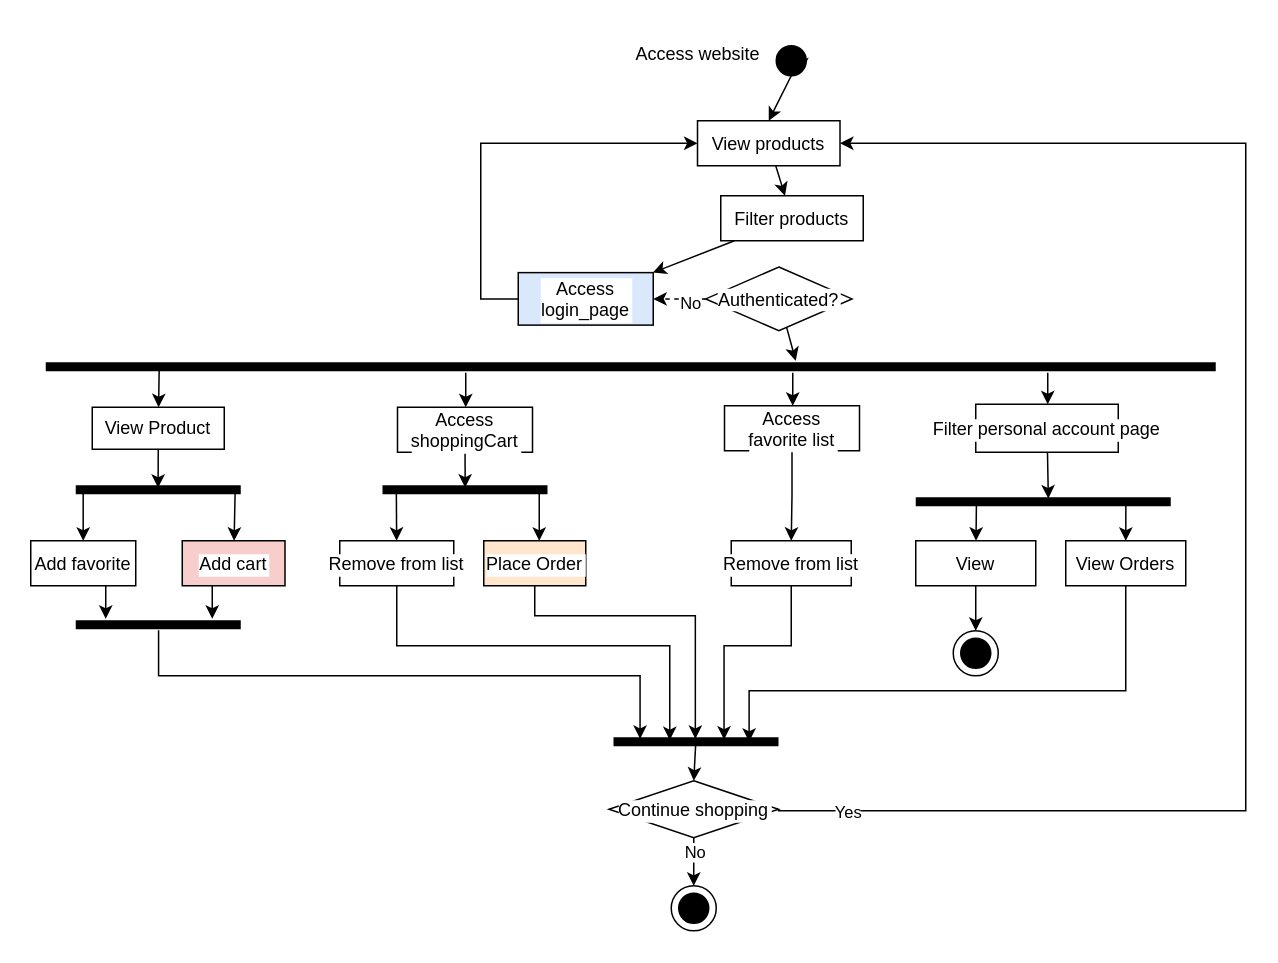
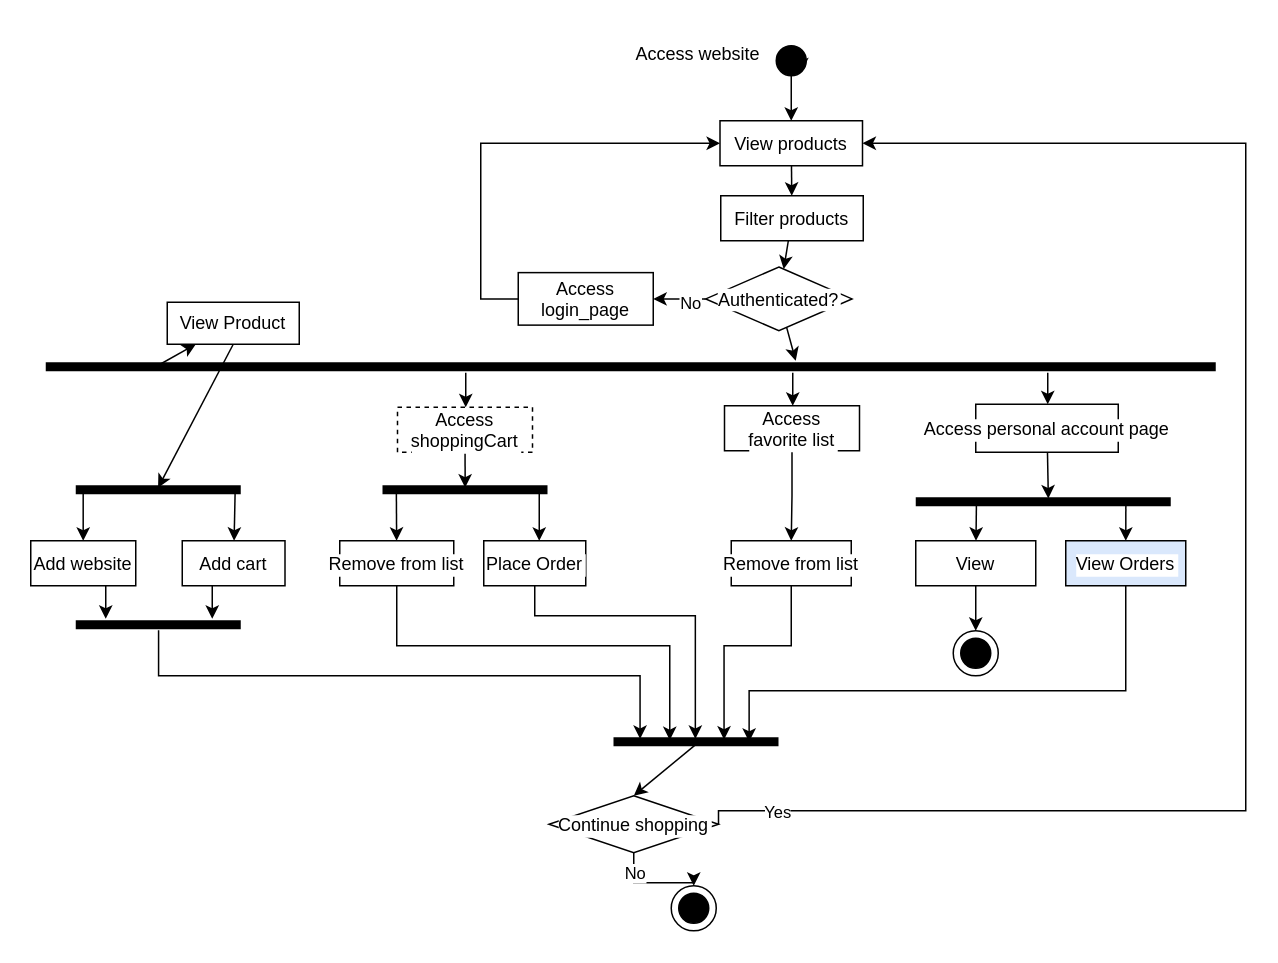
- <mxCell id="6" value="View products" style="rounded=0;labelBackgroundColor=default;verticalAlign=middle;" parent="1" vertex="1"><mxGeometry x="464.5" y="80" width="95" height="30" as="geometry" /></mxCell>
+ <mxCell id="6" value="View products" style="rounded=0;labelBackgroundColor=default;verticalAlign=middle;" parent="1" vertex="1"><mxGeometry x="479.5" y="80" width="95" height="30" as="geometry" /></mxCell>
- <mxCell id="44" value="" style="edgeStyle=none;rounded=0;orthogonalLoop=1;jettySize=auto;labelBackgroundColor=default;fontColor=default;verticalAlign=middle;" parent="1" source="45" target="24" edge="1"><mxGeometry relative="1" as="geometry" /></mxCell>
+ <mxCell id="44" value="" style="edgeStyle=none;rounded=0;orthogonalLoop=1;jettySize=auto;labelBackgroundColor=default;fontColor=default;verticalAlign=middle;" parent="1" source="45" target="26" edge="1"><mxGeometry relative="1" as="geometry" /></mxCell>
- <mxCell id="24" value="Access&#10;login_page" style="rounded=0;labelBackgroundColor=default;verticalAlign=middle;fillColor=#dae8fc;" parent="1" vertex="1"><mxGeometry x="345" y="181.25" width="90" height="35" as="geometry" /></mxCell>
+ <mxCell id="24" value="Access&#10;login_page" style="rounded=0;labelBackgroundColor=default;verticalAlign=middle;" parent="1" vertex="1"><mxGeometry x="345" y="181.25" width="90" height="35" as="geometry" /></mxCell>
- <mxCell id="27" value="" style="endArrow=classic;rounded=0;exitX=0;exitY=0.5;exitDx=0;exitDy=0;entryX=1;entryY=0.5;entryDx=0;entryDy=0;elbow=vertical;labelBackgroundColor=default;fontColor=default;verticalAlign=middle;dashed=1;" parent="1" source="26" target="24" edge="1"><mxGeometry width="50" height="50" relative="1" as="geometry"><mxPoint x="210" y="-130" as="sourcePoint" /><mxPoint x="260" y="-180" as="targetPoint" /></mxGeometry></mxCell>
+ <mxCell id="27" value="" style="endArrow=classic;rounded=0;exitX=0;exitY=0.5;exitDx=0;exitDy=0;entryX=1;entryY=0.5;entryDx=0;entryDy=0;elbow=vertical;labelBackgroundColor=default;fontColor=default;verticalAlign=middle;" parent="1" source="26" target="24" edge="1"><mxGeometry width="50" height="50" relative="1" as="geometry"><mxPoint x="210" y="-130" as="sourcePoint" /><mxPoint x="260" y="-180" as="targetPoint" /></mxGeometry></mxCell>
- <mxCell id="61" value="View Product" style="rounded=0;whiteSpace=wrap;html=1;" parent="1" vertex="1"><mxGeometry x="61" y="271" width="88" height="28" as="geometry" /></mxCell>
+ <mxCell id="61" value="View Product" style="rounded=0;whiteSpace=wrap;html=1;" parent="1" vertex="1"><mxGeometry x="111" y="201" width="88" height="28" as="geometry" /></mxCell>
- <mxCell id="22" value="Filter personal account page" style="rounded=0;labelBackgroundColor=default;verticalAlign=middle;" parent="1" vertex="1"><mxGeometry x="650" y="269" width="95" height="32" as="geometry" /></mxCell>
+ <mxCell id="22" value="Access personal account page" style="rounded=0;labelBackgroundColor=default;verticalAlign=middle;" parent="1" vertex="1"><mxGeometry x="650" y="269" width="95" height="32" as="geometry" /></mxCell>
- <mxCell id="13" value="Access&#10;shoppingCart" style="rounded=0;labelBackgroundColor=default;verticalAlign=middle;" parent="1" vertex="1"><mxGeometry x="264.5" y="271" width="90" height="30" as="geometry" /></mxCell>
+ <mxCell id="13" value="Access&#10;shoppingCart" style="rounded=0;labelBackgroundColor=default;verticalAlign=middle;dashed=1;" parent="1" vertex="1"><mxGeometry x="264.5" y="271" width="90" height="30" as="geometry" /></mxCell>
- <mxCell id="19" value="Add cart" style="rounded=0;labelBackgroundColor=default;verticalAlign=middle;fillColor=#f8cecc;" parent="1" vertex="1"><mxGeometry x="121" y="360" width="68.5" height="30" as="geometry" /></mxCell>
+ <mxCell id="19" value="Add cart" style="rounded=0;labelBackgroundColor=default;verticalAlign=middle;" parent="1" vertex="1"><mxGeometry x="121" y="360" width="68.5" height="30" as="geometry" /></mxCell>
- <mxCell id="34" value="Place Order" style="rounded=0;labelBackgroundColor=default;verticalAlign=middle;fillColor=#ffe6cc;" parent="1" vertex="1"><mxGeometry x="322" y="360" width="68" height="30" as="geometry" /></mxCell>
+ <mxCell id="34" value="Place Order" style="rounded=0;labelBackgroundColor=default;verticalAlign=middle;" parent="1" vertex="1"><mxGeometry x="322" y="360" width="68" height="30" as="geometry" /></mxCell>
- <mxCell id="43" value="View Orders" style="rounded=0;labelBackgroundColor=default;verticalAlign=middle;" parent="1" vertex="1"><mxGeometry x="710" y="360" width="80" height="30" as="geometry" /></mxCell>
+ <mxCell id="43" value="View Orders" style="rounded=0;labelBackgroundColor=default;verticalAlign=middle;fillColor=#dae8fc;" parent="1" vertex="1"><mxGeometry x="710" y="360" width="80" height="30" as="geometry" /></mxCell>
- <mxCell id="16" value="Add favorite" style="rounded=0;labelBackgroundColor=default;verticalAlign=middle;" parent="1" vertex="1"><mxGeometry x="20" y="360" width="70" height="30" as="geometry" /></mxCell>
+ <mxCell id="16" value="Add website" style="rounded=0;labelBackgroundColor=default;verticalAlign=middle;" parent="1" vertex="1"><mxGeometry x="20" y="360" width="70" height="30" as="geometry" /></mxCell>
- <mxCell id="53" value="Continue shopping" style="rhombus;labelBackgroundColor=default;verticalAlign=middle;" parent="1" vertex="1"><mxGeometry x="405.5" y="520" width="113" height="38" as="geometry" /></mxCell>
+ <mxCell id="53" value="Continue shopping" style="rhombus;labelBackgroundColor=default;verticalAlign=middle;" parent="1" vertex="1"><mxGeometry x="365.5" y="530" width="113" height="38" as="geometry" /></mxCell>
